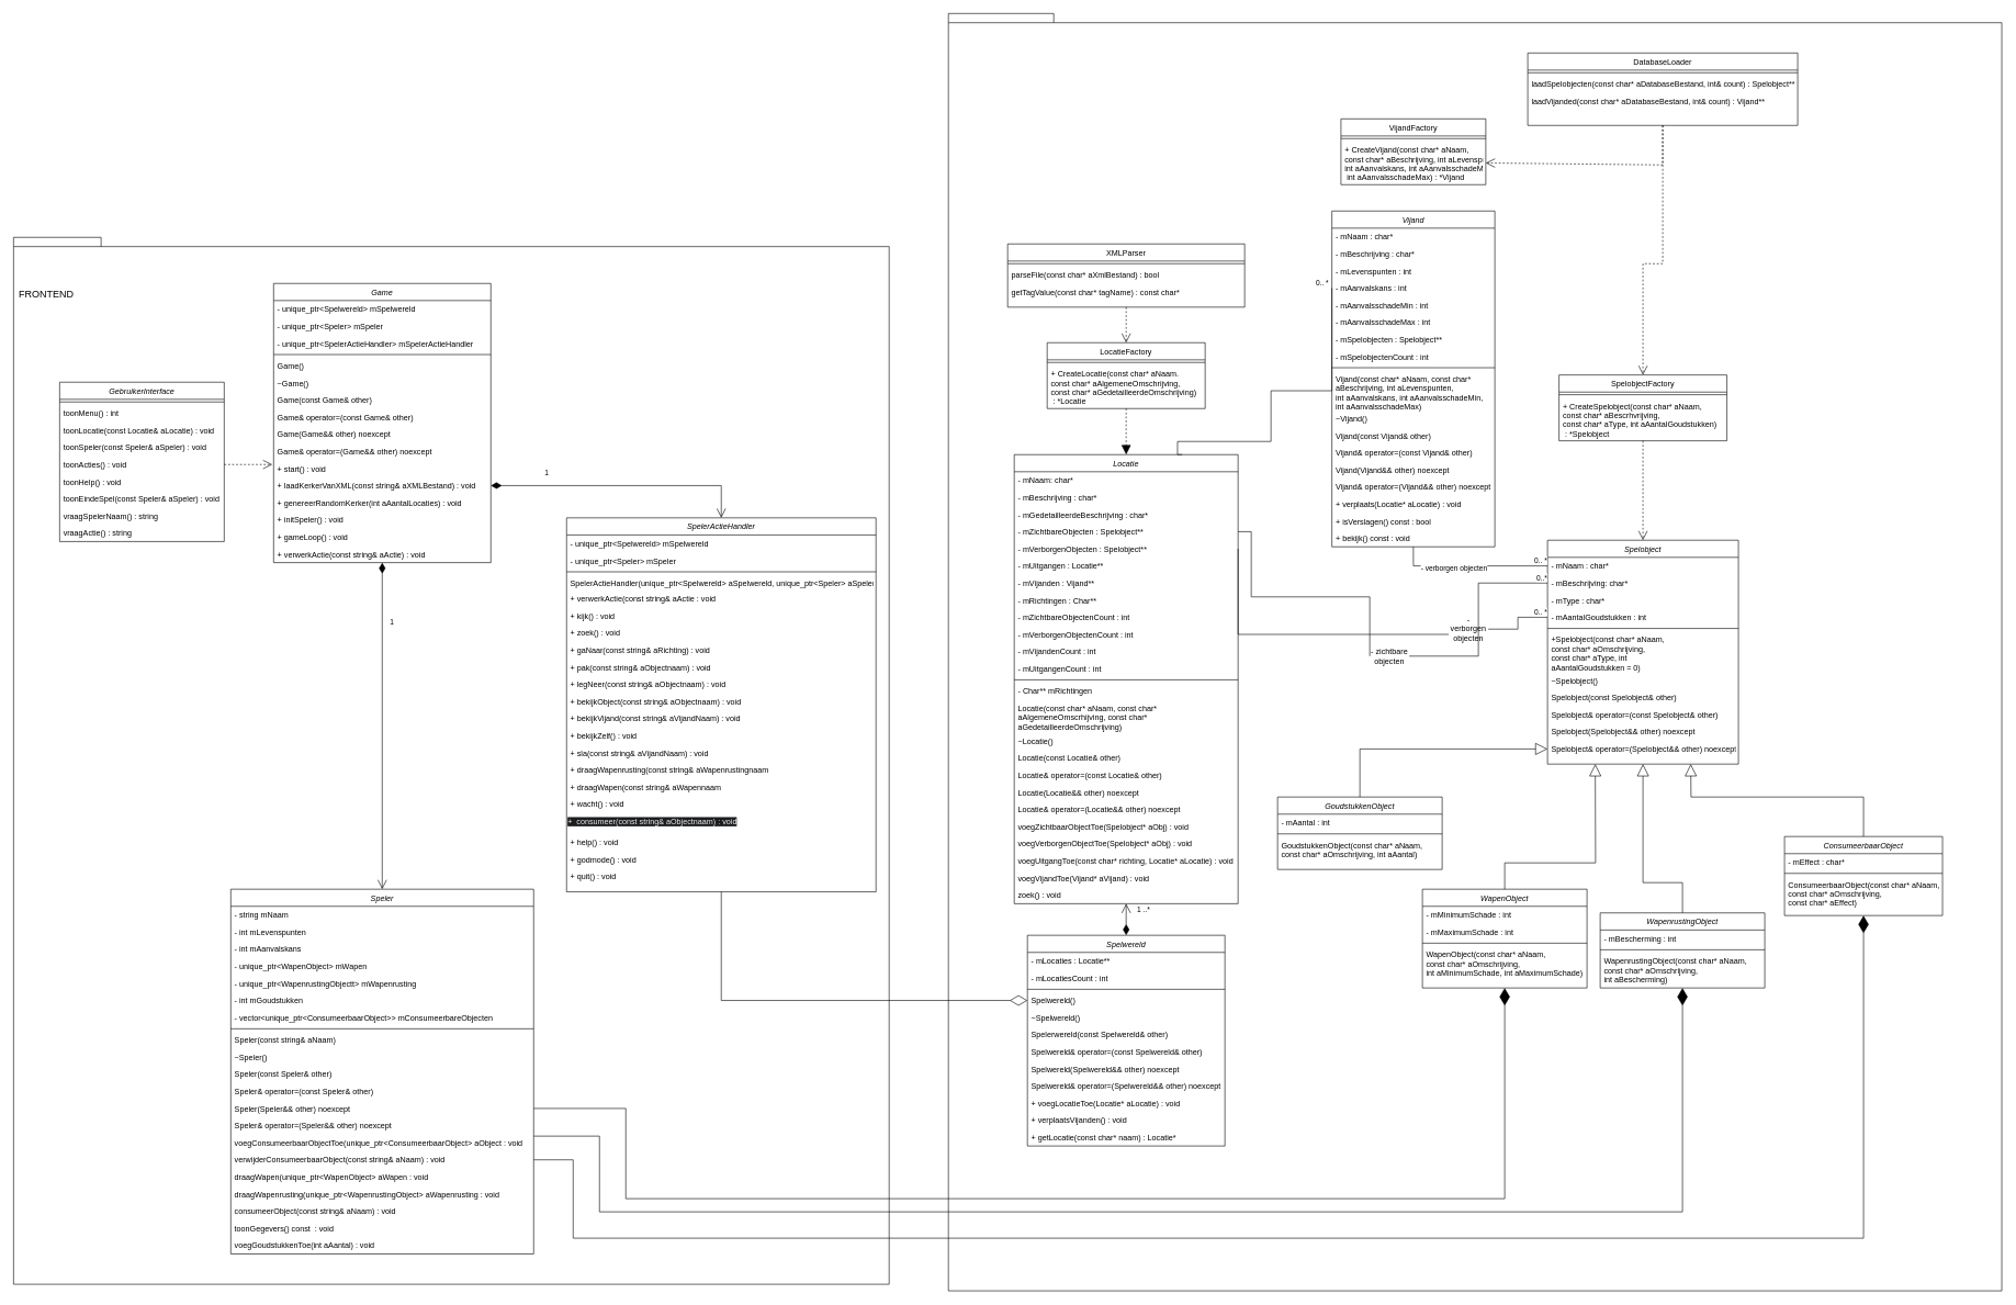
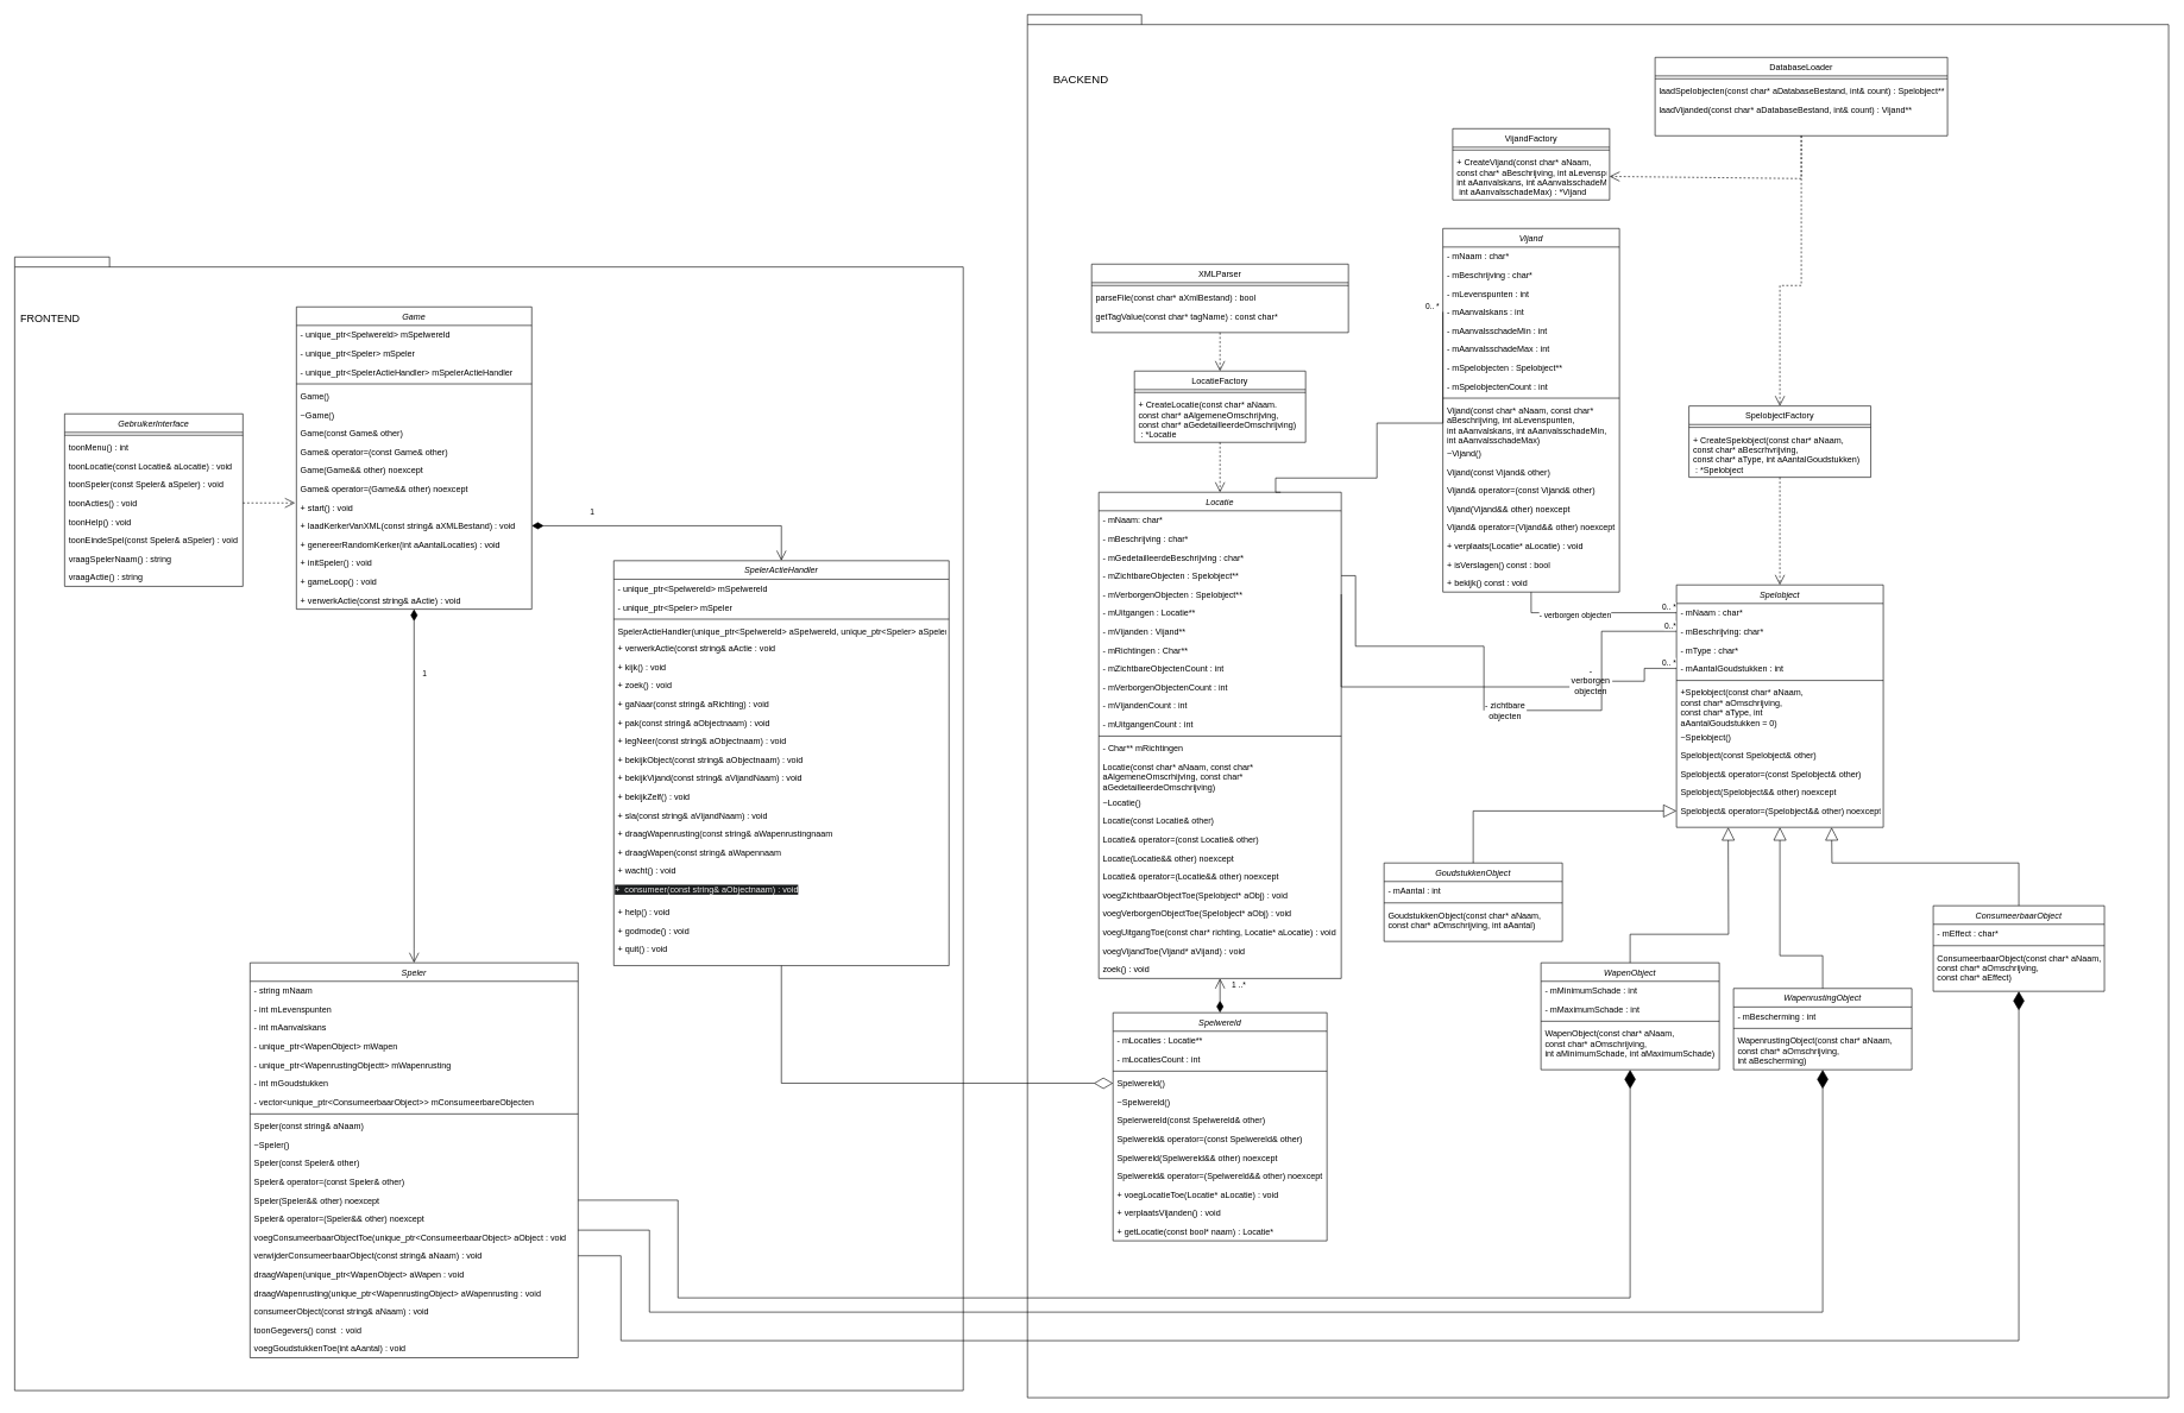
+ <mxCell id="147" value="&lt;font style=&quot;font-size: 16px;&quot;&gt;BACKEND&lt;/font&gt;" style="text;html=1;align=center;verticalAlign=middle;whiteSpace=wrap;rounded=0;" parent="1" vertex="1"><mxGeometry x="1480" y="90" width="70" height="40" as="geometry" /></mxCell>
- <mxCell id="33" value="" style="endArrow=block;endSize=12;dashed=1;html=1;rounded=0;exitX=0.5;exitY=1;exitDx=0;exitDy=0;entryX=0.5;entryY=0;entryDx=0;entryDy=0;" parent="1" source="30" target="4" edge="1"><mxGeometry width="160" relative="1" as="geometry"><mxPoint x="2140" y="710" as="sourcePoint" /><mxPoint x="2300" y="710" as="targetPoint" /></mxGeometry></mxCell>
+ <mxCell id="33" value="" style="endArrow=open;endSize=12;dashed=1;html=1;rounded=0;exitX=0.5;exitY=1;exitDx=0;exitDy=0;entryX=0.5;entryY=0;entryDx=0;entryDy=0;" parent="1" source="30" target="4" edge="1"><mxGeometry width="160" relative="1" as="geometry"><mxPoint x="2140" y="710" as="sourcePoint" /><mxPoint x="2300" y="710" as="targetPoint" /></mxGeometry></mxCell>
- <mxCell id="135" value="+ getLocatie(const char* naam) : Locatie*" style="text;align=left;verticalAlign=top;spacingLeft=4;spacingRight=4;overflow=hidden;rotatable=0;points=[[0,0.5],[1,0.5]];portConstraint=eastwest;rounded=0;shadow=0;html=0;" vertex="1" parent="123"><mxGeometry y="294" width="300" height="26" as="geometry" /></mxCell>
+ <mxCell id="135" value="+ getLocatie(const bool* naam) : Locatie*" style="text;align=left;verticalAlign=top;spacingLeft=4;spacingRight=4;overflow=hidden;rotatable=0;points=[[0,0.5],[1,0.5]];portConstraint=eastwest;rounded=0;shadow=0;html=0;" vertex="1" parent="123"><mxGeometry y="294" width="300" height="26" as="geometry" /></mxCell>
